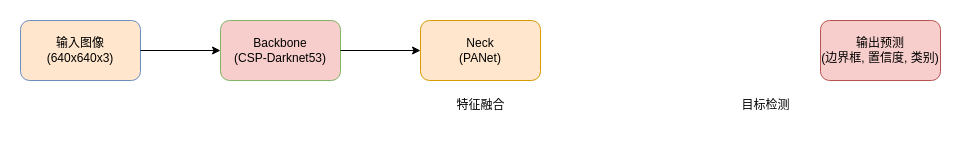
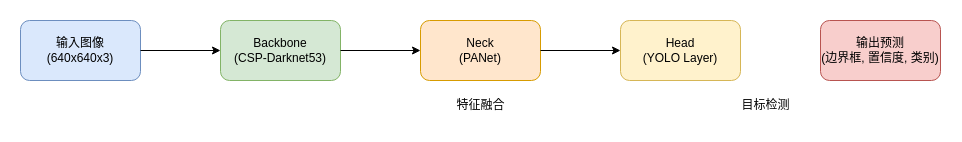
- <mxCell id="2" value="输入图像&#10;(640x640x3)" style="rounded=1;whiteSpace=wrap;html=1;fillColor=#ffe6cc;strokeColor=#6c8ebf;" vertex="1" parent="1"><mxGeometry x="20" y="20" width="120" height="60" as="geometry" /></mxCell>
+ <mxCell id="2" value="输入图像&#10;(640x640x3)" style="rounded=1;whiteSpace=wrap;html=1;fillColor=#dae8fc;strokeColor=#6c8ebf;" vertex="1" parent="1"><mxGeometry x="20" y="20" width="120" height="60" as="geometry" /></mxCell>
- <mxCell id="3" value="Backbone&#10;(CSP-Darknet53)" style="rounded=1;whiteSpace=wrap;html=1;fillColor=#f8cecc;strokeColor=#82b366;" vertex="1" parent="1"><mxGeometry x="220" y="20" width="120" height="60" as="geometry" /></mxCell>
+ <mxCell id="3" value="Backbone&#10;(CSP-Darknet53)" style="rounded=1;whiteSpace=wrap;html=1;fillColor=#d5e8d4;strokeColor=#82b366;" vertex="1" parent="1"><mxGeometry x="220" y="20" width="120" height="60" as="geometry" /></mxCell>
+ <mxCell id="9" value="" style="endArrow=classic;html=1;exitX=1;exitY=0.5;exitDx=0;exitDy=0;entryX=0;entryY=0.5;entryDx=0;entryDy=0;" edge="1" parent="1" source="4" target="5"><mxGeometry width="50" height="50" relative="1" as="geometry" /></mxCell>
+ <mxCell id="5" value="Head&#10;(YOLO Layer)" style="rounded=1;whiteSpace=wrap;html=1;fillColor=#fff2cc;strokeColor=#d6b656;" vertex="1" parent="1"><mxGeometry x="620" y="20" width="120" height="60" as="geometry" /></mxCell>
